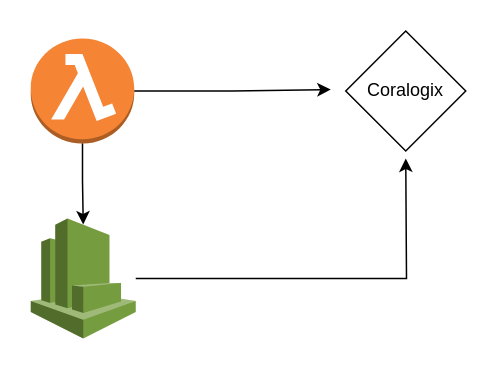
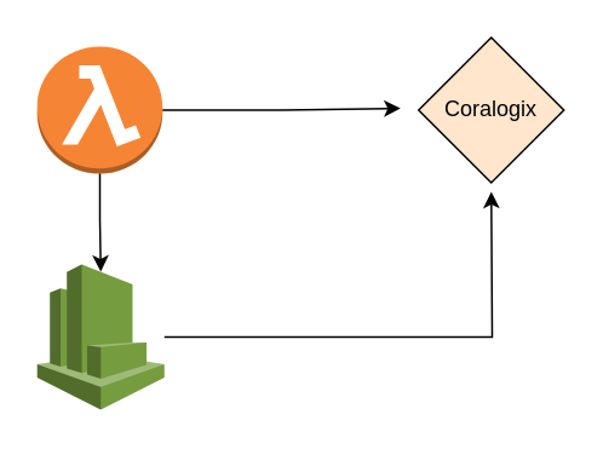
- <mxCell id="7" value="Coralogix" style="rhombus;whiteSpace=wrap;html=1;" vertex="1" parent="1"><mxGeometry x="230" y="20" width="80" height="80" as="geometry" /></mxCell>
+ <mxCell id="7" value="Coralogix" style="rhombus;whiteSpace=wrap;html=1;fillColor=#ffe6cc;" vertex="1" parent="1"><mxGeometry x="230" y="20" width="80" height="80" as="geometry" /></mxCell>
